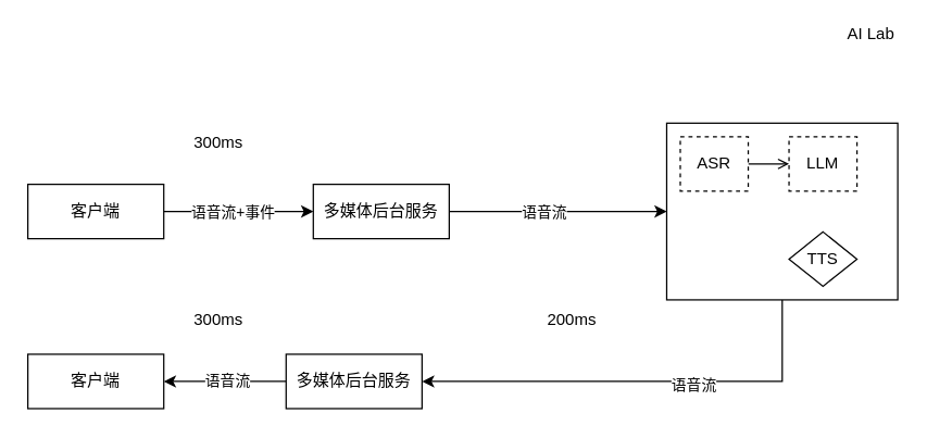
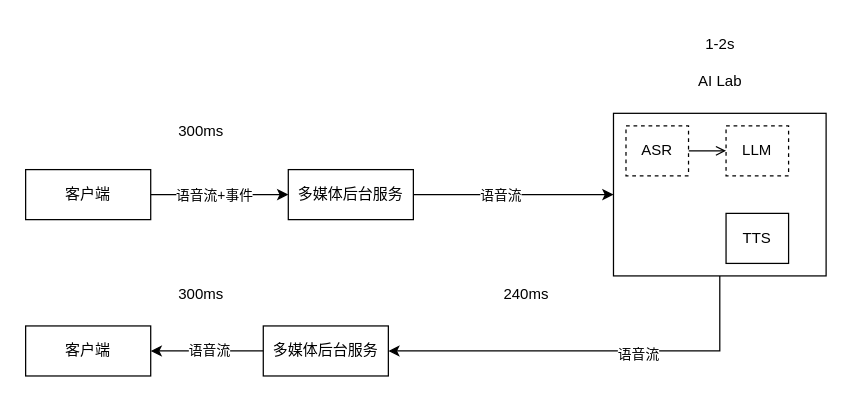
- <mxCell id="15" value="AI Lab" style="text;html=1;align=center;verticalAlign=middle;resizable=0;points=[];autosize=1;strokeColor=none;fillColor=none;" parent="1" vertex="1"><mxGeometry x="610" y="10" width="60" height="30" as="geometry" /></mxCell>
+ <mxCell id="15" value="AI Lab" style="text;html=1;align=center;verticalAlign=middle;resizable=0;points=[];autosize=1;strokeColor=none;fillColor=none;" parent="1" vertex="1"><mxGeometry x="545" y="50" width="60" height="30" as="geometry" /></mxCell>
+ <mxCell id="23" value="1-2s" style="text;html=1;align=center;verticalAlign=middle;resizable=0;points=[];autosize=1;strokeColor=none;fillColor=none;" parent="1" vertex="1"><mxGeometry x="550" y="20" width="50" height="30" as="geometry" /></mxCell>
- <mxCell id="19" value="TTS" style="rhombus;whiteSpace=wrap;html=1;" parent="1" vertex="1"><mxGeometry x="580" y="170" width="50" height="40" as="geometry" /></mxCell>
+ <mxCell id="19" value="TTS" style="rounded=0;whiteSpace=wrap;html=1;" parent="1" vertex="1"><mxGeometry x="580" y="170" width="50" height="40" as="geometry" /></mxCell>
- <mxCell id="22" value="200ms" style="text;html=1;align=center;verticalAlign=middle;resizable=0;points=[];autosize=1;strokeColor=none;fillColor=none;" parent="1" vertex="1"><mxGeometry x="390" y="220" width="60" height="30" as="geometry" /></mxCell>
+ <mxCell id="22" value="240ms" style="text;html=1;align=center;verticalAlign=middle;resizable=0;points=[];autosize=1;strokeColor=none;fillColor=none;" parent="1" vertex="1"><mxGeometry x="390" y="220" width="60" height="30" as="geometry" /></mxCell>
